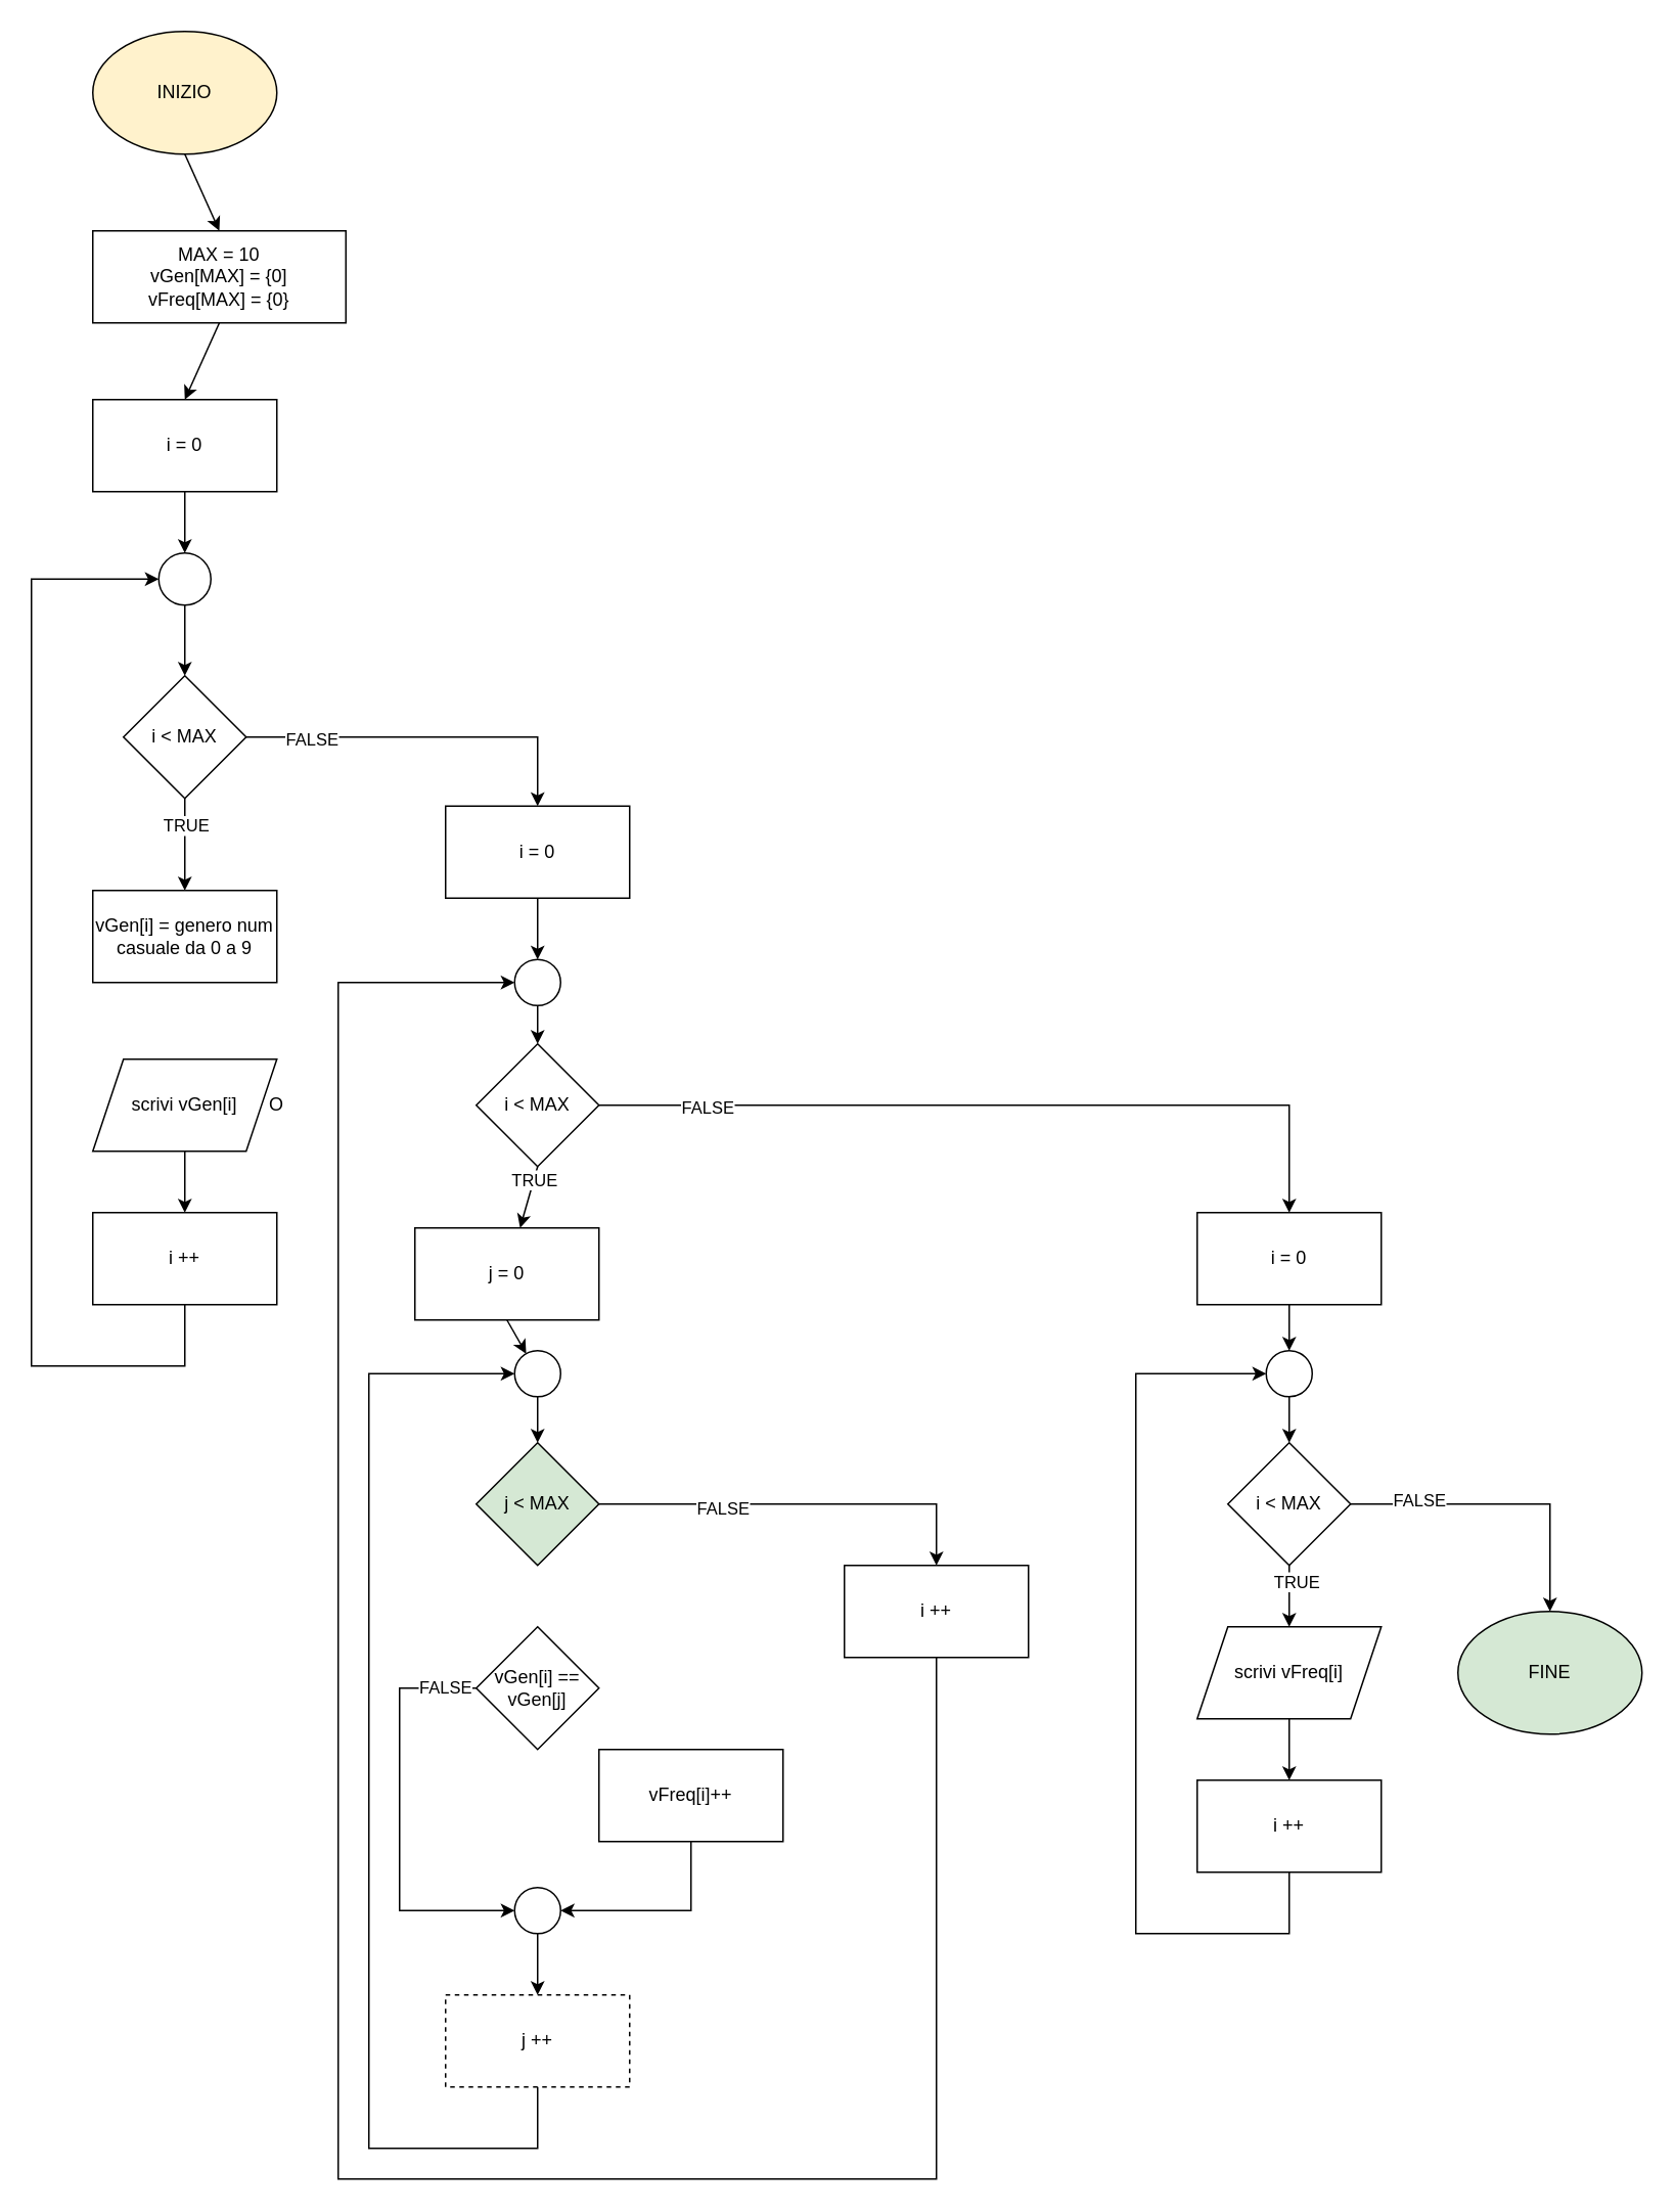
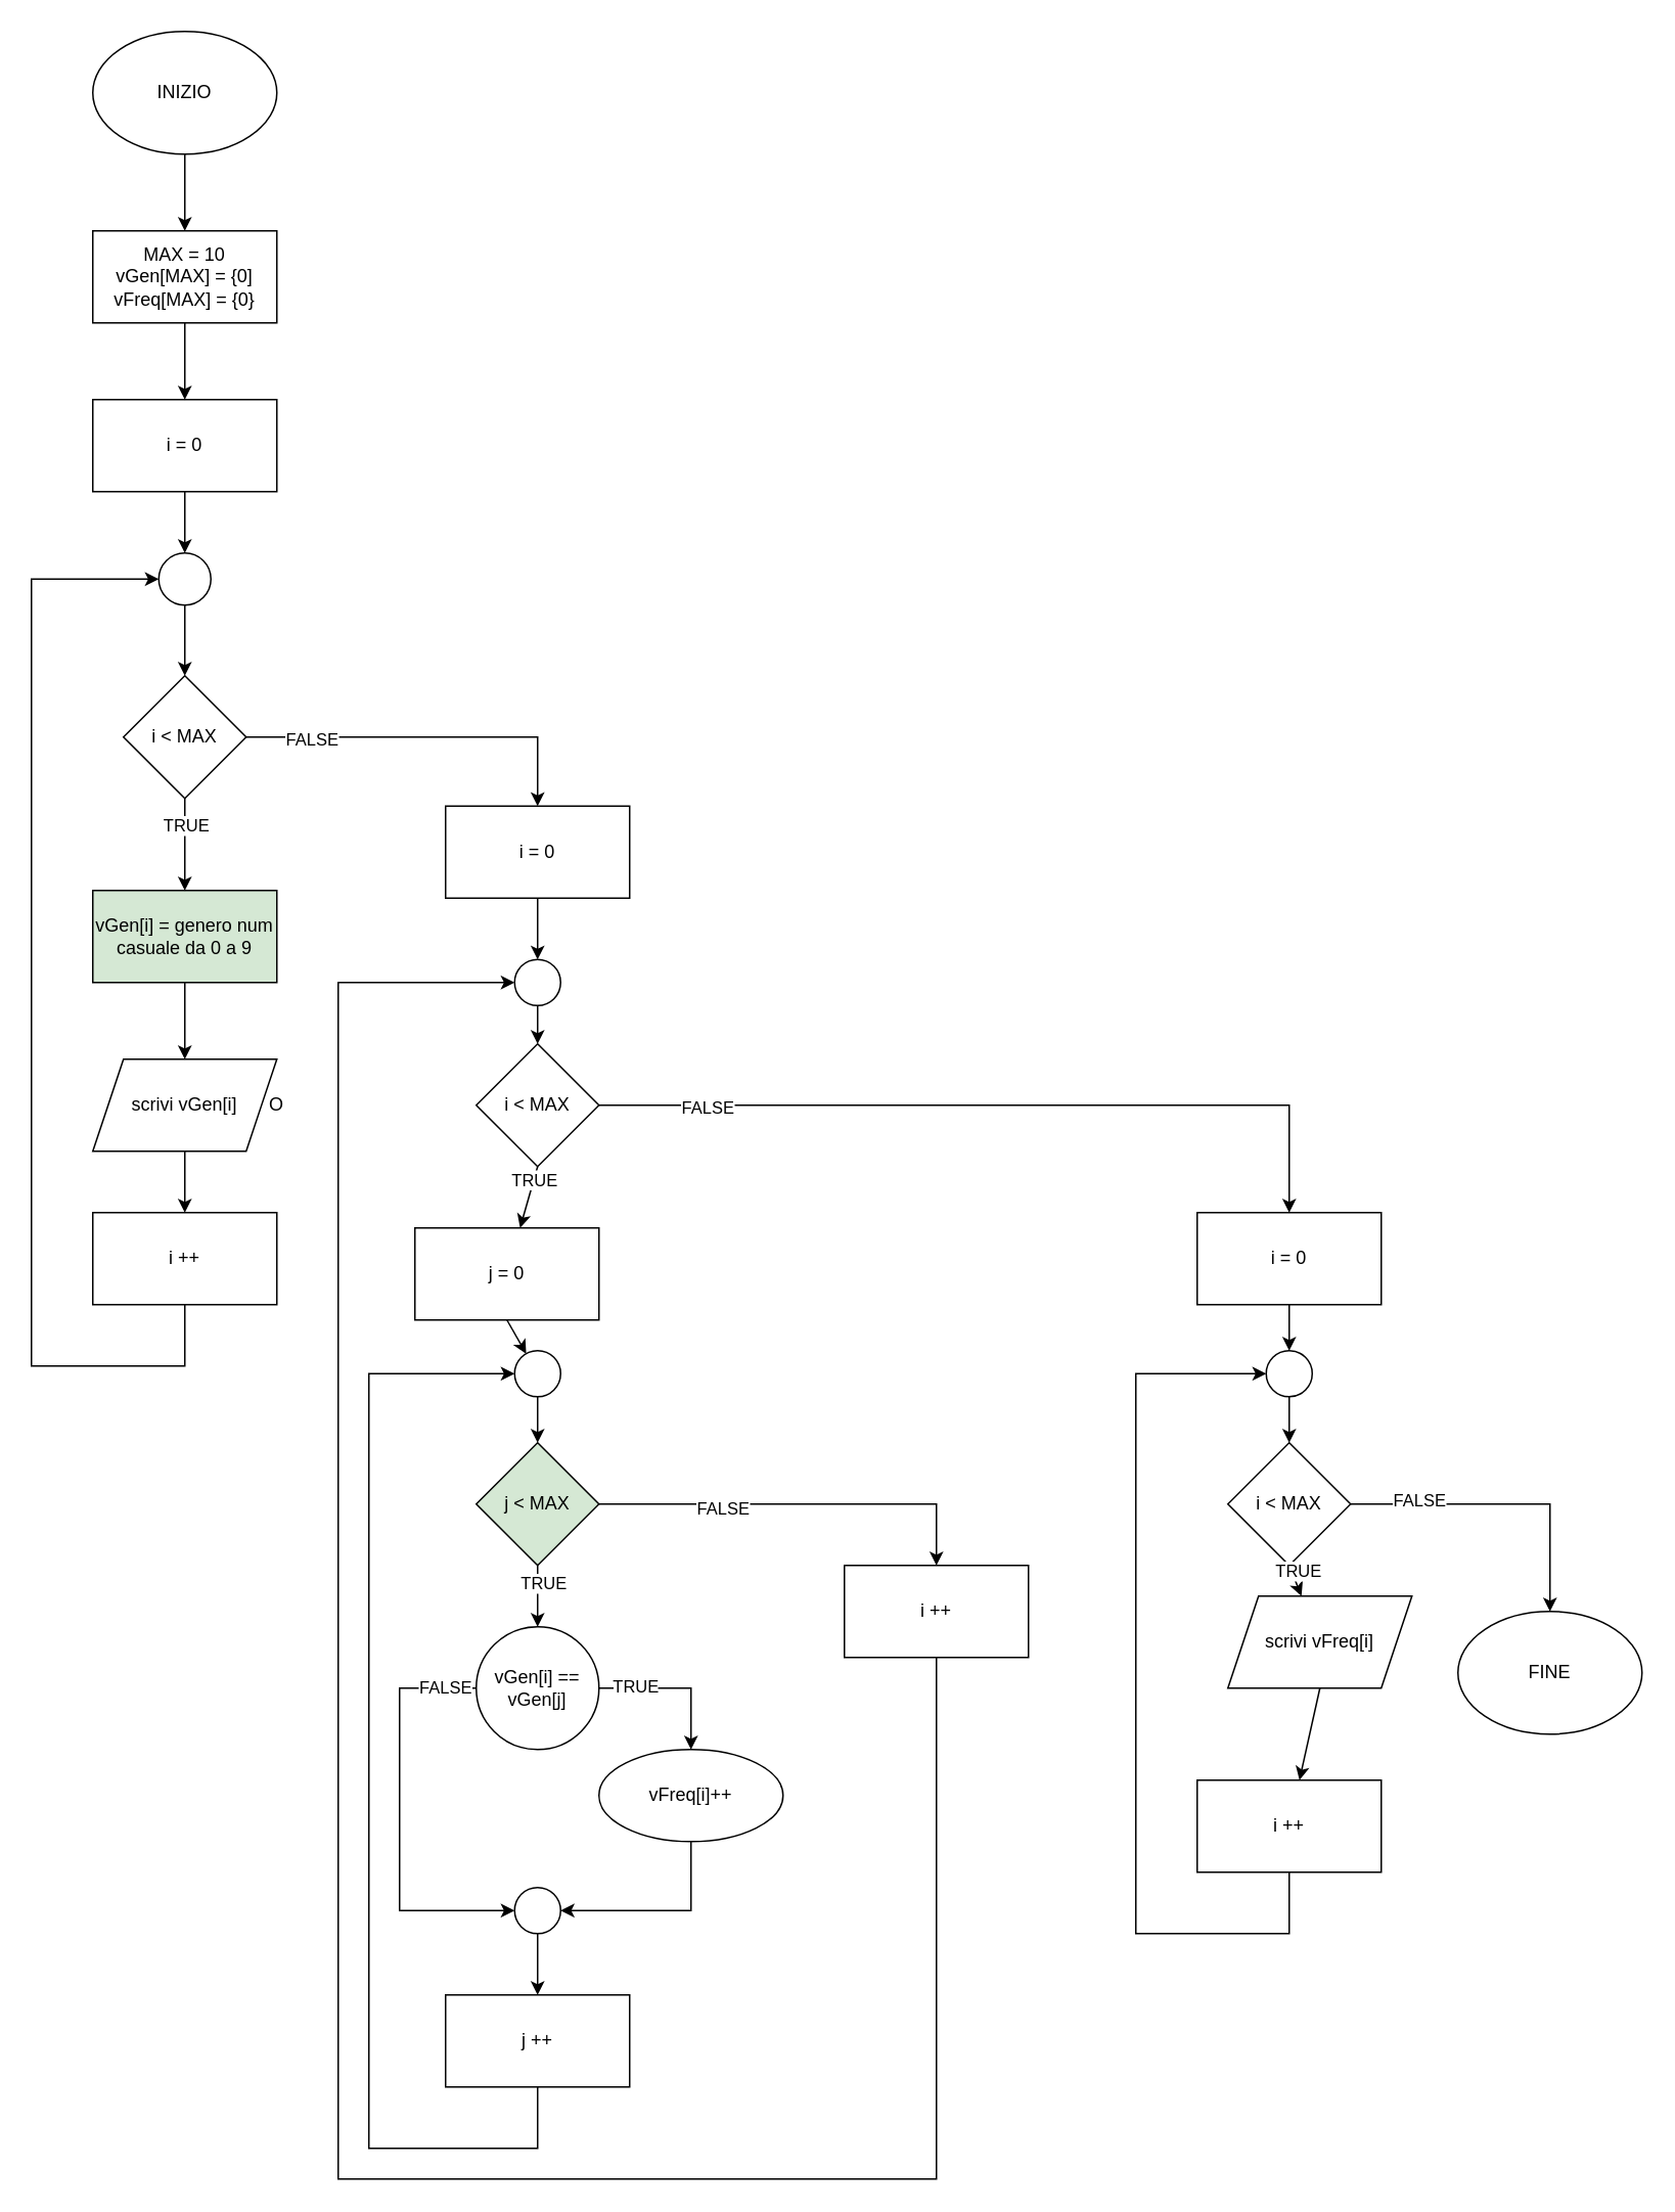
- <mxCell id="2" value="INIZIO" style="ellipse;whiteSpace=wrap;html=1;fillColor=#fff2cc;" vertex="1" parent="1"><mxGeometry x="60" y="20" width="120" height="80" as="geometry" /></mxCell>
+ <mxCell id="2" value="INIZIO" style="ellipse;whiteSpace=wrap;html=1;" vertex="1" parent="1"><mxGeometry x="60" y="20" width="120" height="80" as="geometry" /></mxCell>
- <mxCell id="4" value="MAX = 10&lt;br&gt;vGen[MAX] = {0]&lt;br&gt;vFreq[MAX] = {0}" style="rounded=0;whiteSpace=wrap;html=1;" vertex="1" parent="1"><mxGeometry x="60" y="150" width="165" height="60" as="geometry" /></mxCell>
+ <mxCell id="4" value="MAX = 10&lt;br&gt;vGen[MAX] = {0]&lt;br&gt;vFreq[MAX] = {0}" style="rounded=0;whiteSpace=wrap;html=1;" vertex="1" parent="1"><mxGeometry x="60" y="150" width="120" height="60" as="geometry" /></mxCell>
- <mxCell id="13" value="vGen[i] = genero num casuale da 0 a 9" style="rounded=0;whiteSpace=wrap;html=1;" vertex="1" parent="1"><mxGeometry x="60" y="580" width="120" height="60" as="geometry" /></mxCell>
+ <mxCell id="13" value="vGen[i] = genero num casuale da 0 a 9" style="rounded=0;whiteSpace=wrap;html=1;fillColor=#d5e8d4;" vertex="1" parent="1"><mxGeometry x="60" y="580" width="120" height="60" as="geometry" /></mxCell>
+ <mxCell id="15" value="" style="endArrow=classic;html=1;rounded=0;exitX=0.5;exitY=1;exitDx=0;exitDy=0;entryX=0.5;entryY=0;entryDx=0;entryDy=0;" edge="1" parent="1" source="13" target="14"><mxGeometry width="50" height="50" relative="1" as="geometry"><mxPoint x="80" y="670" as="sourcePoint" /><mxPoint x="250" y="680" as="targetPoint" /></mxGeometry></mxCell>
+ <mxCell id="34" value="" style="endArrow=classic;html=1;rounded=0;exitX=0.5;exitY=1;exitDx=0;exitDy=0;" edge="1" parent="1" source="33" target="42"><mxGeometry width="50" height="50" relative="1" as="geometry"><mxPoint x="190" y="1070" as="sourcePoint" /><mxPoint x="350" y="1060" as="targetPoint" /></mxGeometry></mxCell>
+ <mxCell id="35" value="TRUE" style="edgeLabel;html=1;align=center;verticalAlign=middle;resizable=0;points=[];" vertex="1" connectable="0" parent="34"><mxGeometry x="-0.44" y="3" relative="1" as="geometry"><mxPoint as="offset" /></mxGeometry></mxCell>
- <mxCell id="60" value="scrivi vFreq[i]" style="shape=parallelogram;perimeter=parallelogramPerimeter;whiteSpace=wrap;html=1;fixedSize=1;" vertex="1" parent="1"><mxGeometry x="780" y="1060" width="120" height="60" as="geometry" /></mxCell>
+ <mxCell id="60" value="scrivi vFreq[i]" style="shape=parallelogram;perimeter=parallelogramPerimeter;whiteSpace=wrap;html=1;fixedSize=1;" vertex="1" parent="1"><mxGeometry x="800" y="1040" width="120" height="60" as="geometry" /></mxCell>
- <mxCell id="66" value="FINE" style="ellipse;whiteSpace=wrap;html=1;fillColor=#d5e8d4;" vertex="1" parent="1"><mxGeometry x="950" y="1050" width="120" height="80" as="geometry" /></mxCell>
+ <mxCell id="66" value="FINE" style="ellipse;whiteSpace=wrap;html=1;" vertex="1" parent="1"><mxGeometry x="950" y="1050" width="120" height="80" as="geometry" /></mxCell>
- <mxCell id="42" value="vGen[i] == vGen[j]" style="rhombus;whiteSpace=wrap;html=1;" vertex="1" parent="1"><mxGeometry x="310" y="1060" width="80" height="80" as="geometry" /></mxCell>
+ <mxCell id="42" value="vGen[i] == vGen[j]" style="ellipse;whiteSpace=wrap;html=1;" vertex="1" parent="1"><mxGeometry x="310" y="1060" width="80" height="80" as="geometry" /></mxCell>
+ <mxCell id="43" value="" style="endArrow=classic;html=1;rounded=0;exitX=1;exitY=0.5;exitDx=0;exitDy=0;entryX=0.5;entryY=0;entryDx=0;entryDy=0;" edge="1" parent="1" source="42" target="36"><mxGeometry width="50" height="50" relative="1" as="geometry"><mxPoint x="330" y="1270" as="sourcePoint" /><mxPoint x="450" y="1130" as="targetPoint" /><Array as="points"><mxPoint x="450" y="1100" /></Array></mxGeometry></mxCell>
+ <mxCell id="44" value="TRUE" style="edgeLabel;html=1;align=center;verticalAlign=middle;resizable=0;points=[];" vertex="1" connectable="0" parent="43"><mxGeometry x="-0.533" y="2" relative="1" as="geometry"><mxPoint as="offset" /></mxGeometry></mxCell>
- <mxCell id="36" value="vFreq[i]++" style="rounded=0;whiteSpace=wrap;html=1;" vertex="1" parent="1"><mxGeometry x="390" y="1140" width="120" height="60" as="geometry" /></mxCell>
+ <mxCell id="36" value="vFreq[i]++" style="ellipse;whiteSpace=wrap;html=1;" vertex="1" parent="1"><mxGeometry x="390" y="1140" width="120" height="60" as="geometry" /></mxCell>
- <mxCell id="37" value="j ++" style="rounded=0;whiteSpace=wrap;html=1;dashed=1;" vertex="1" parent="1"><mxGeometry x="290" y="1300" width="120" height="60" as="geometry" /></mxCell>
+ <mxCell id="37" value="j ++" style="rounded=0;whiteSpace=wrap;html=1;" vertex="1" parent="1"><mxGeometry x="290" y="1300" width="120" height="60" as="geometry" /></mxCell>
